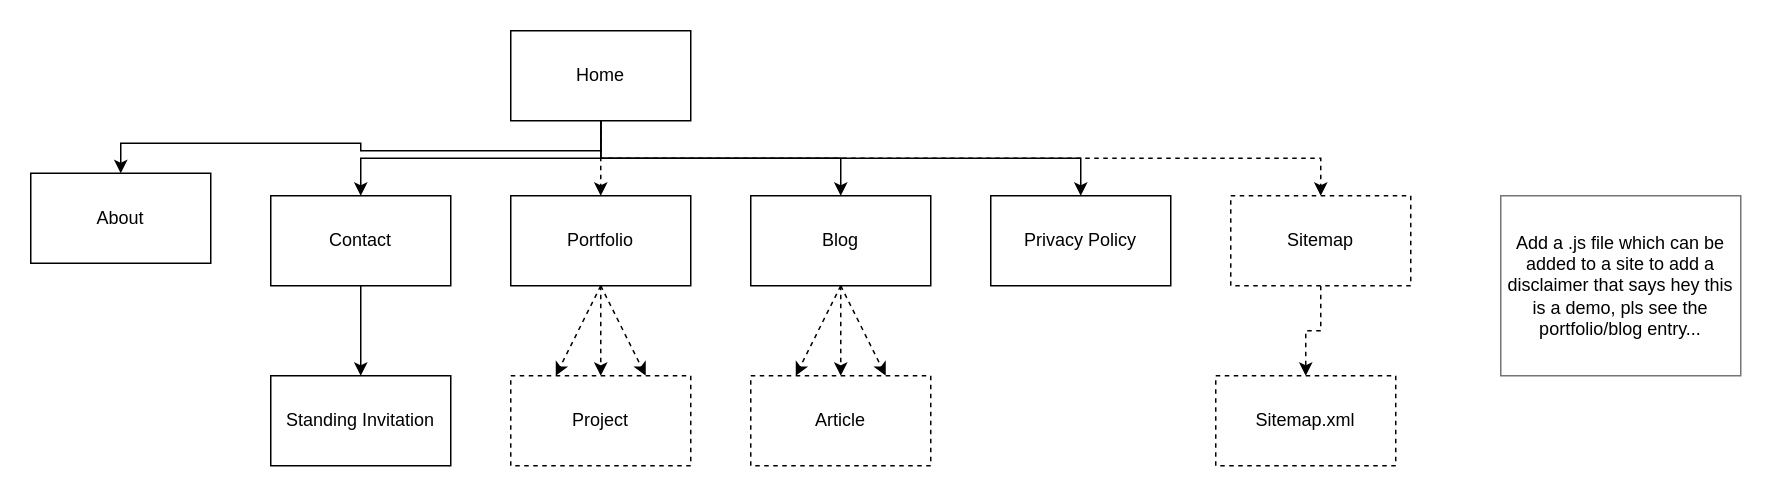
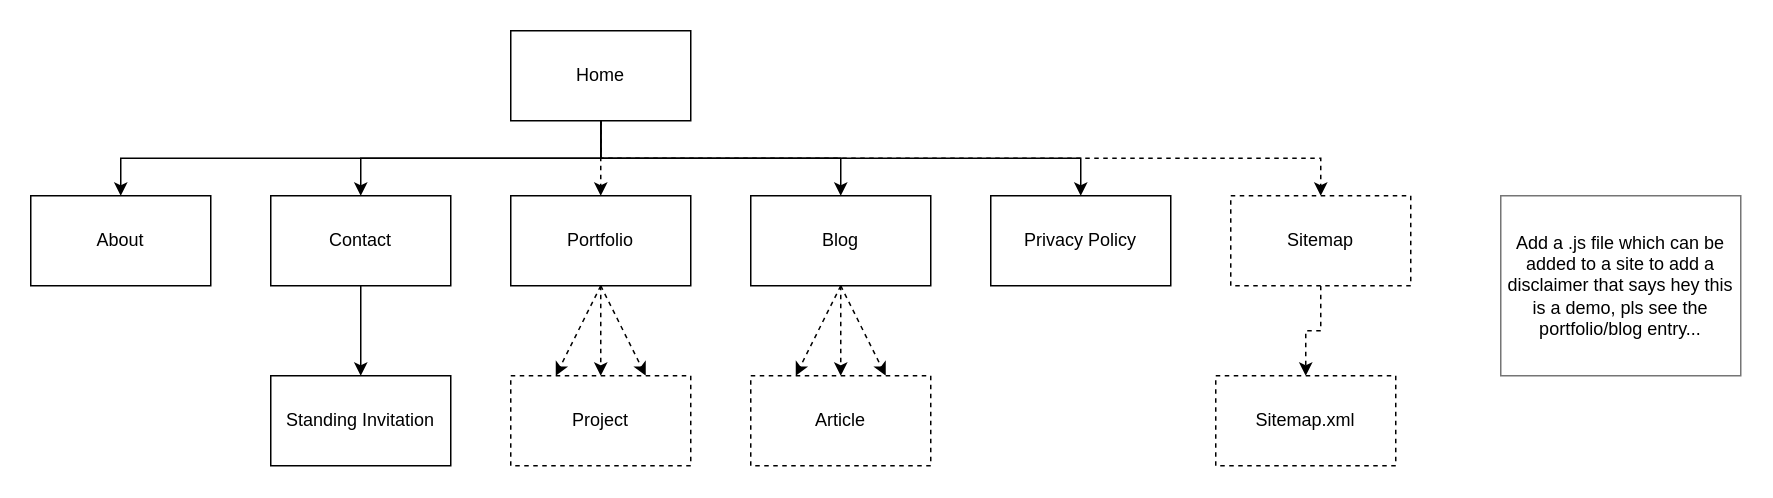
- <mxCell id="12" value="About" style="rounded=0;whiteSpace=wrap;html=1;" vertex="1" parent="1"><mxGeometry x="20" y="115" width="120" height="60" as="geometry" /></mxCell>
+ <mxCell id="12" value="About" style="rounded=0;whiteSpace=wrap;html=1;" vertex="1" parent="1"><mxGeometry x="20" y="130" width="120" height="60" as="geometry" /></mxCell>
